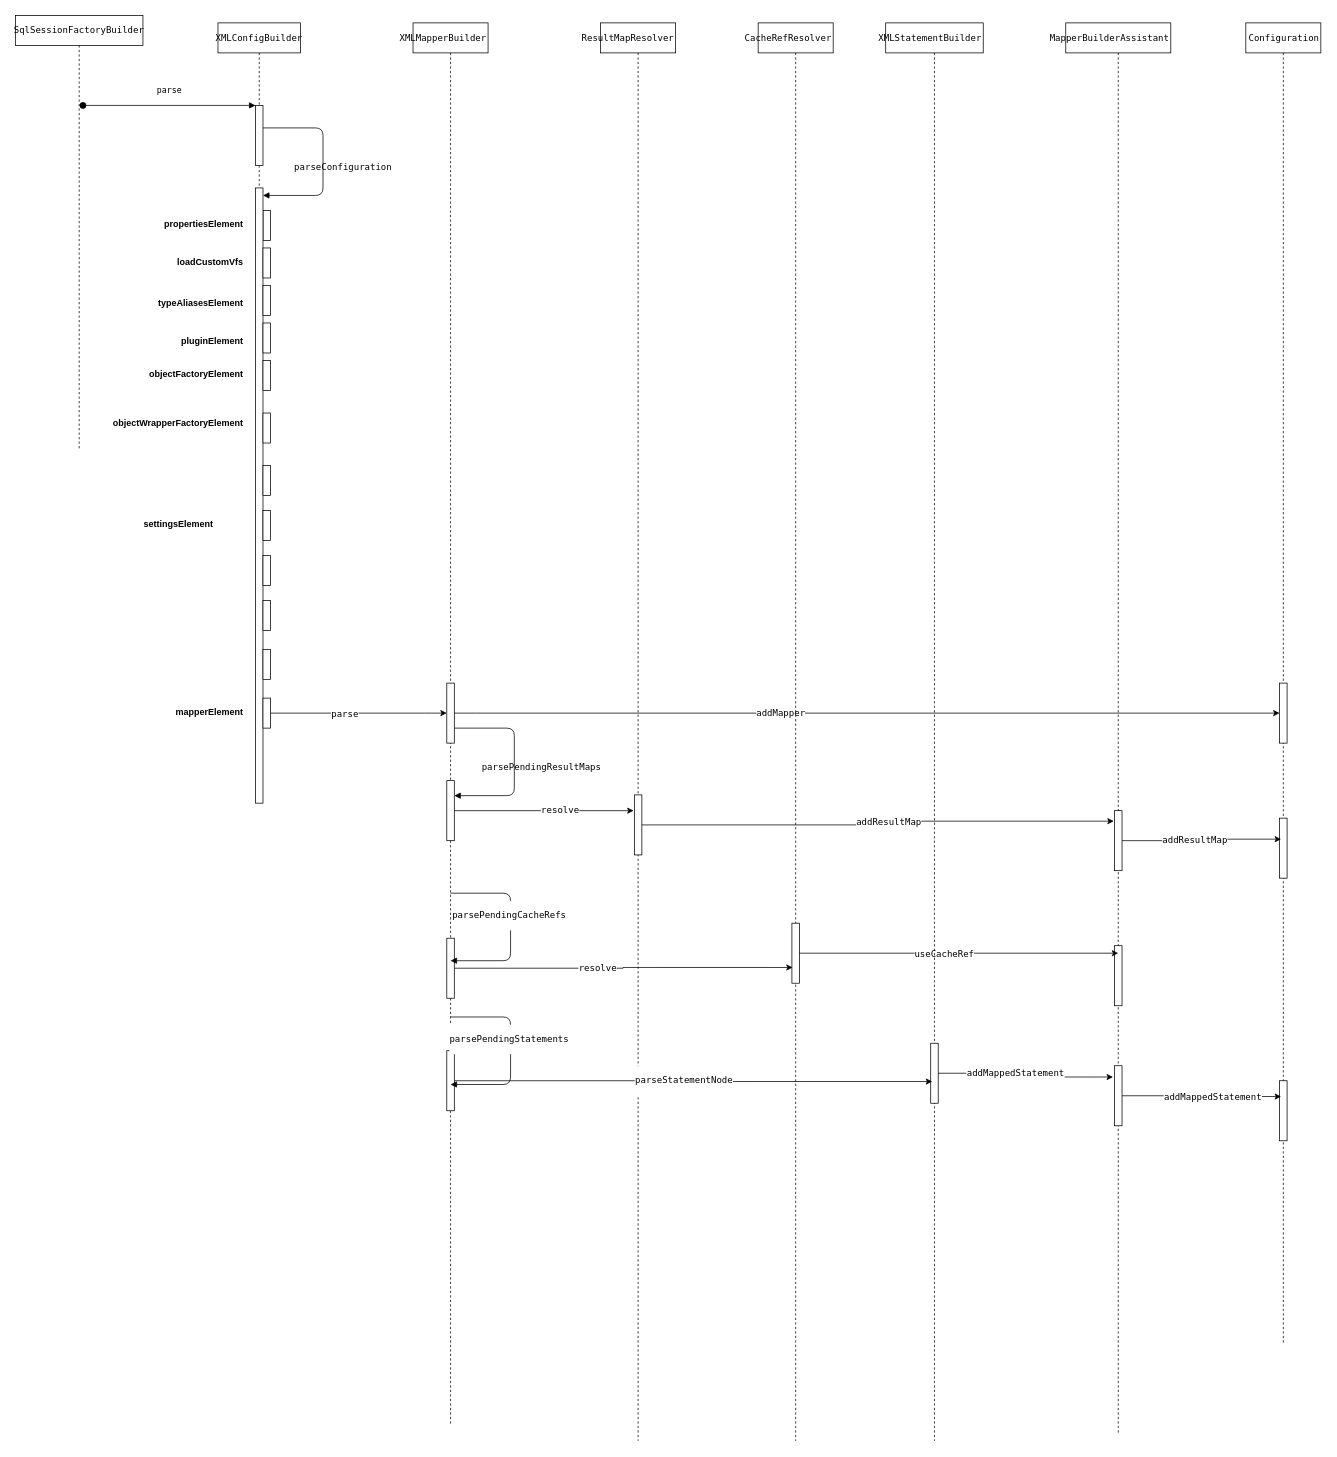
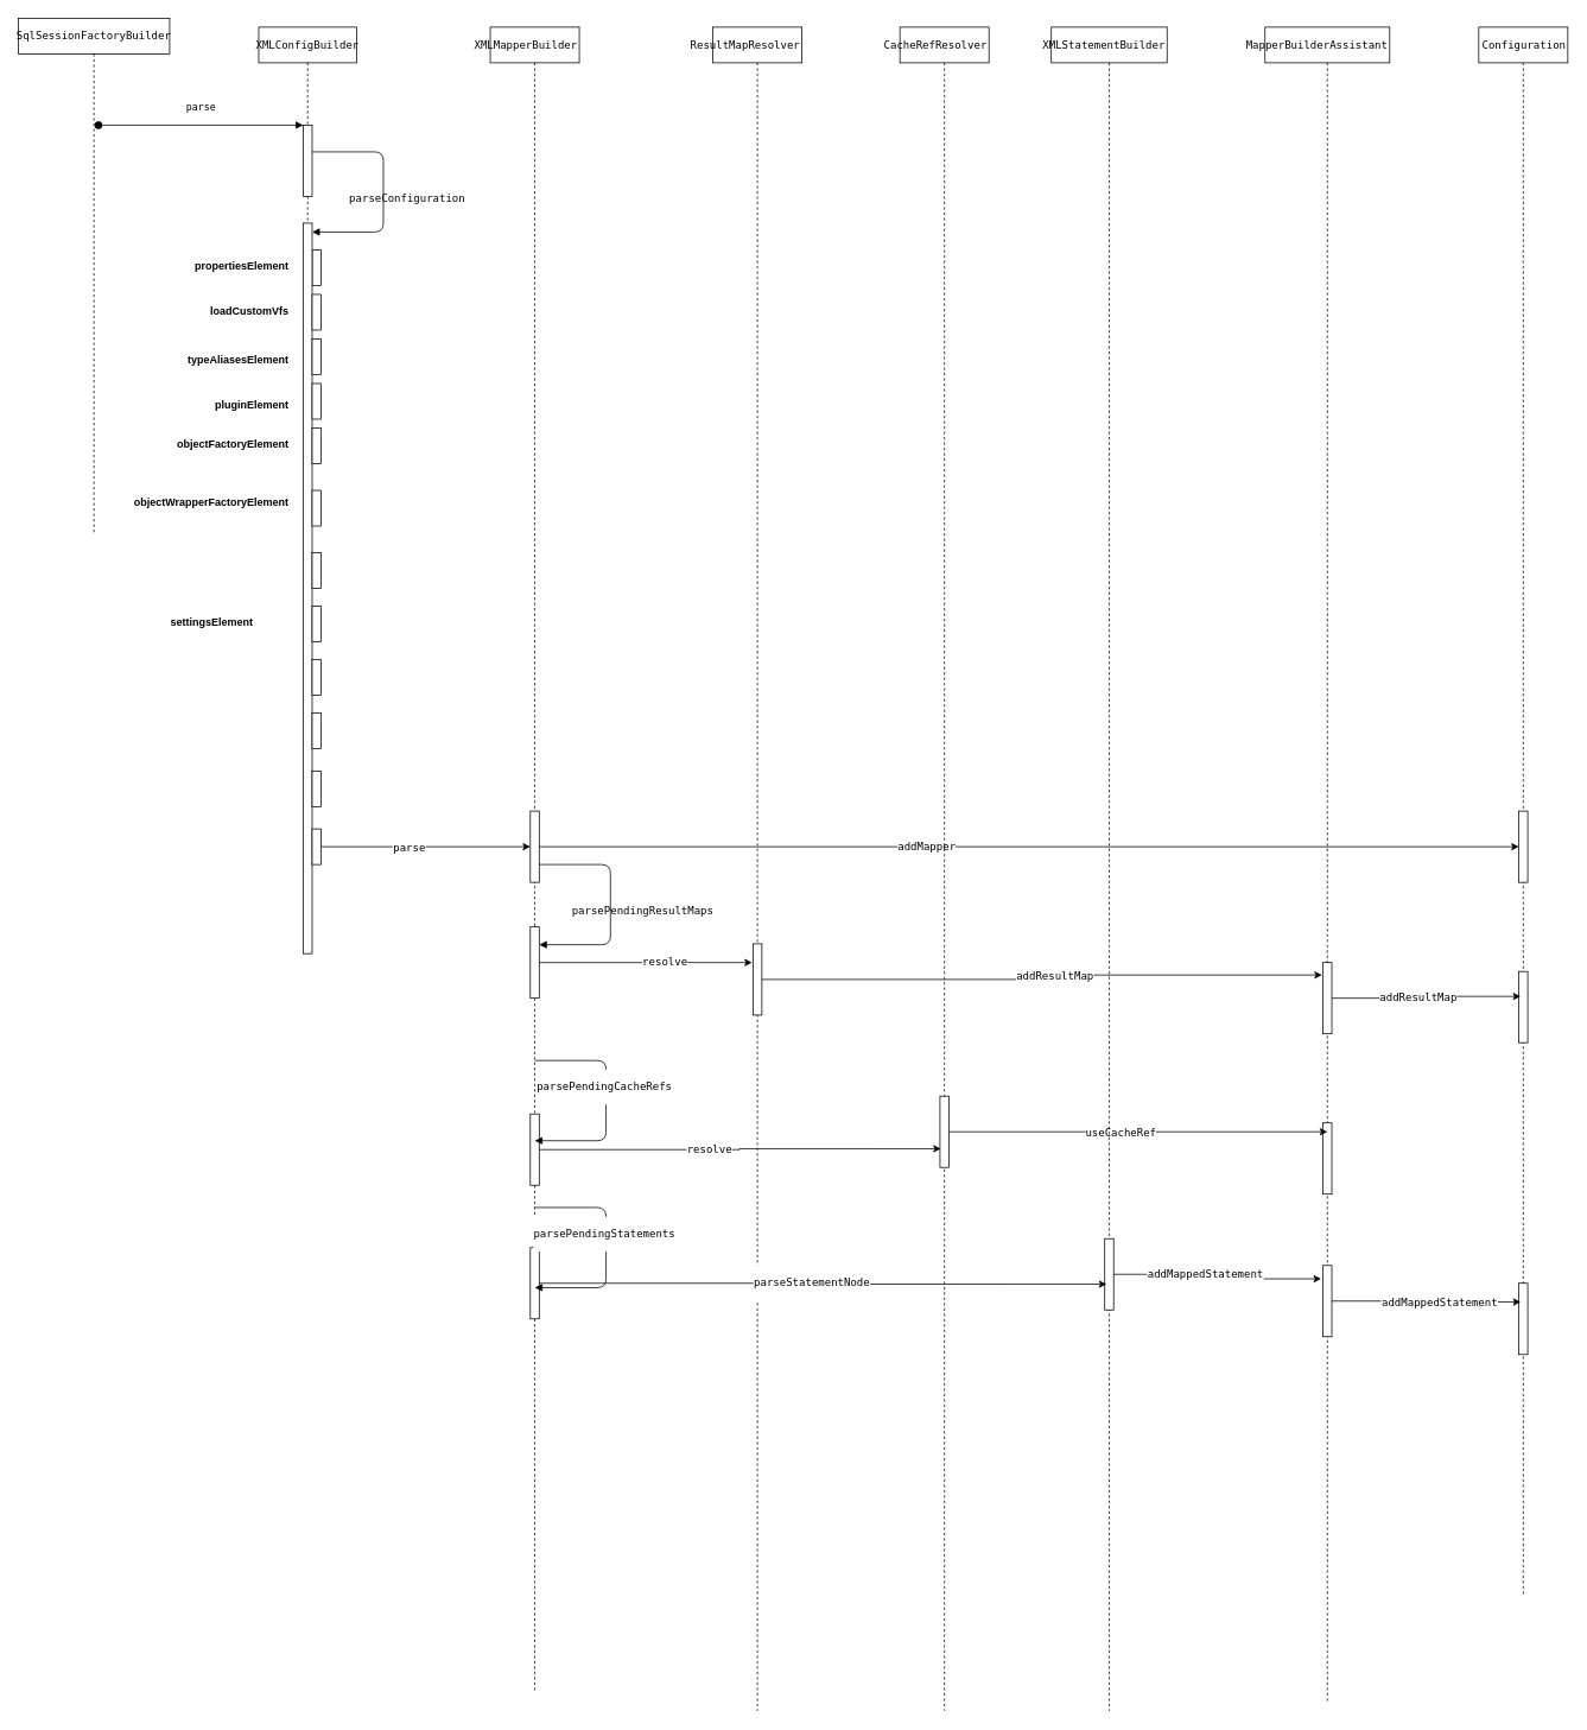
- <mxCell id="22" value="&lt;div&gt;&lt;div&gt;&lt;div&gt;&lt;div&gt;&lt;div&gt;&lt;div&gt;&lt;div&gt;&lt;span&gt;mapperElement&lt;/span&gt;&lt;/div&gt;&lt;/div&gt;&lt;/div&gt;&lt;/div&gt;&lt;/div&gt;&lt;/div&gt;&lt;/div&gt;" style="text;html=1;align=right;fontStyle=1;fontFamily=Helvetica;" parent="1" vertex="1"><mxGeometry x="205" y="935" width="120" height="30" as="geometry" /></mxCell>
